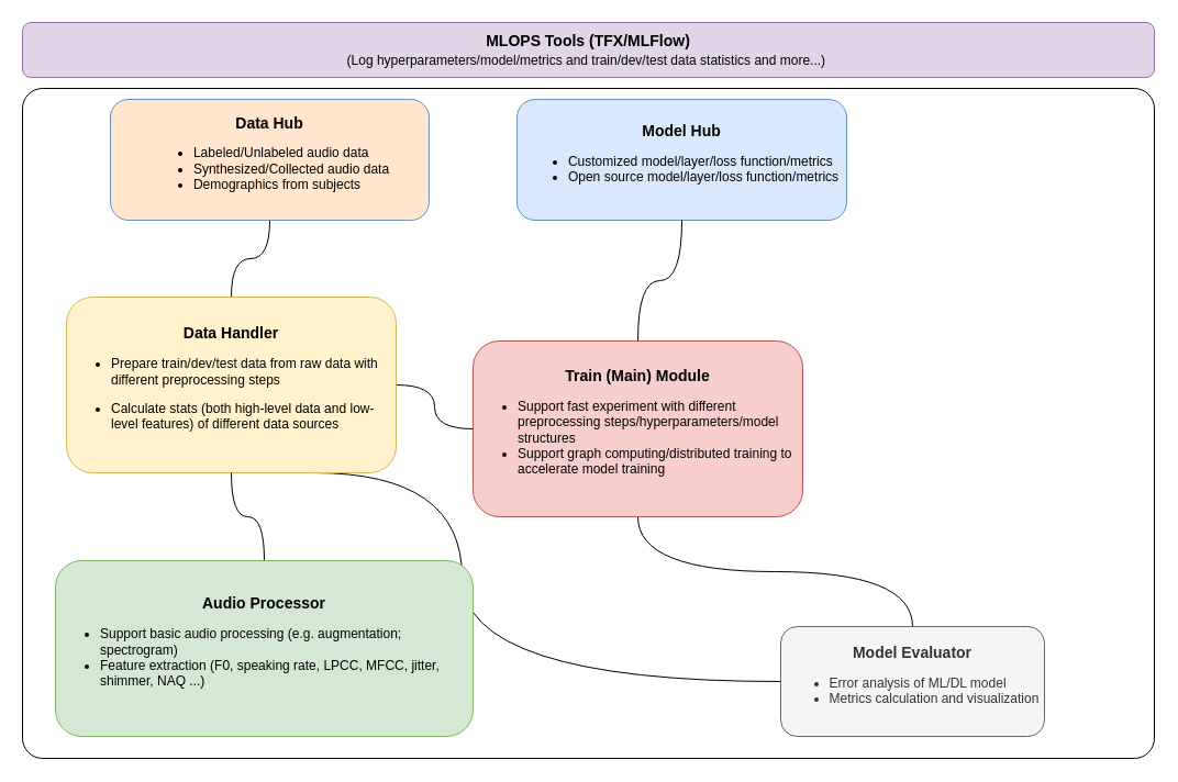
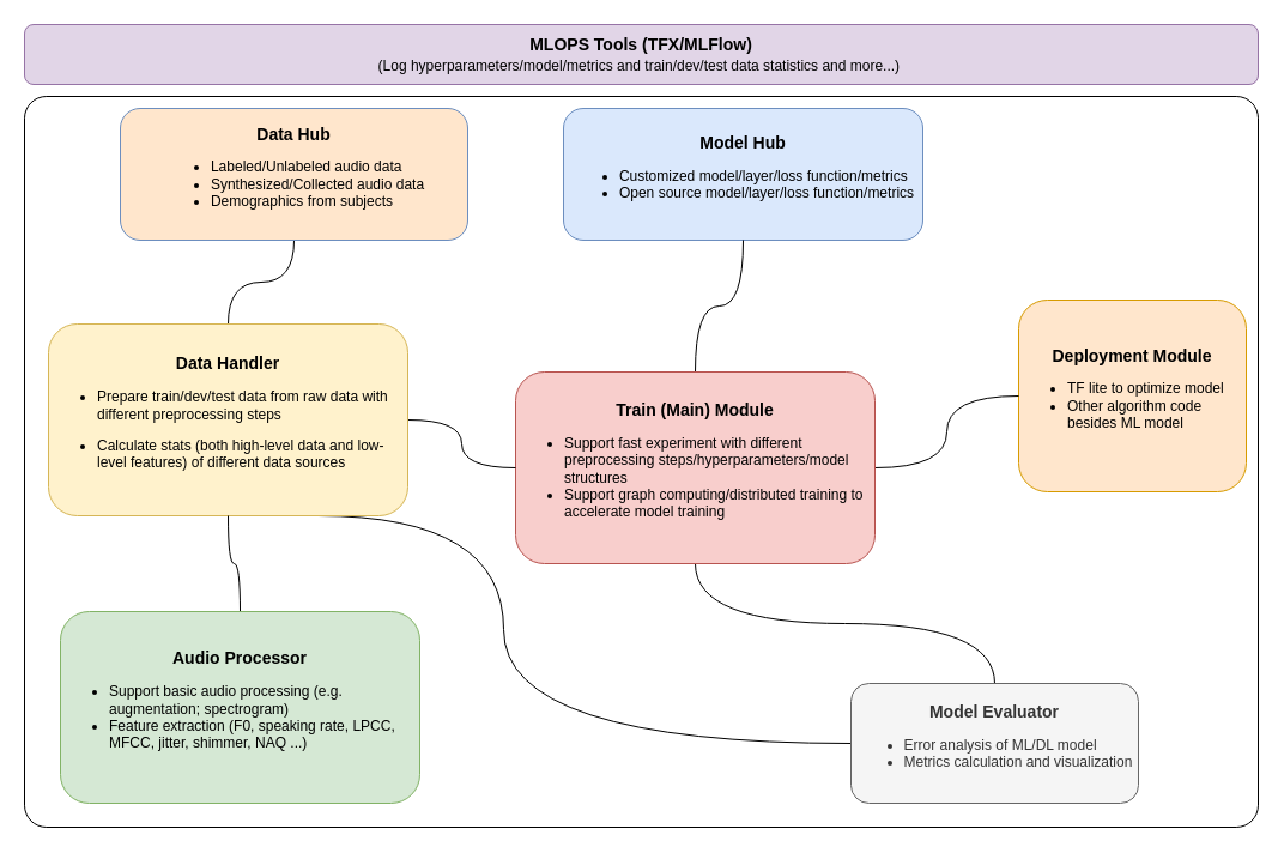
+ <mxCell id="5" value="&lt;span style=&quot;font-size: 14px&quot;&gt;&lt;b&gt;Deployment Module&lt;/b&gt;&lt;/span&gt;&lt;br&gt;&lt;ul&gt;&lt;li style=&quot;text-align: left&quot;&gt;TF lite to optimize model&amp;nbsp;&lt;/li&gt;&lt;li style=&quot;text-align: left&quot;&gt;Other algorithm code besides ML model&lt;/li&gt;&lt;/ul&gt;" style="rounded=1;whiteSpace=wrap;html=1;align=center;fillColor=#ffe6cc;strokeColor=#d79b00;" vertex="1" parent="1"><mxGeometry x="850" y="250" width="190" height="160" as="geometry" /></mxCell>
- <mxCell id="16" value="&lt;b&gt;&lt;font style=&quot;font-size: 14px&quot;&gt;Data Handler&lt;/font&gt;&lt;/b&gt;&lt;br&gt;&lt;ul&gt;&lt;li style=&quot;text-align: left&quot;&gt;Prepare train/dev/test data from raw data with different preprocessing steps&lt;/li&gt;&lt;/ul&gt;&lt;ul&gt;&lt;li style=&quot;text-align: left&quot;&gt;Calculate stats (both high-level data and low-level features) of different data sources&lt;/li&gt;&lt;/ul&gt;" style="rounded=1;whiteSpace=wrap;html=1;align=center;fillColor=#fff2cc;strokeColor=#d6b656;" vertex="1" parent="1"><mxGeometry x="60" y="270" width="300" height="160" as="geometry" /></mxCell>
+ <mxCell id="16" value="&lt;b&gt;&lt;font style=&quot;font-size: 14px&quot;&gt;Data Handler&lt;/font&gt;&lt;/b&gt;&lt;br&gt;&lt;ul&gt;&lt;li style=&quot;text-align: left&quot;&gt;Prepare train/dev/test data from raw data with different preprocessing steps&lt;/li&gt;&lt;/ul&gt;&lt;ul&gt;&lt;li style=&quot;text-align: left&quot;&gt;Calculate stats (both high-level data and low-level features) of different data sources&lt;/li&gt;&lt;/ul&gt;" style="rounded=1;whiteSpace=wrap;html=1;align=center;fillColor=#fff2cc;strokeColor=#d6b656;" vertex="1" parent="1"><mxGeometry x="40" y="270" width="300" height="160" as="geometry" /></mxCell>
+ <mxCell id="10" style="edgeStyle=orthogonalEdgeStyle;curved=1;rounded=0;orthogonalLoop=1;jettySize=auto;html=1;endArrow=none;endFill=0;" edge="1" parent="1" source="11" target="5"><mxGeometry relative="1" as="geometry" /></mxCell>
- <mxCell id="18" value="&lt;b&gt;&lt;font style=&quot;font-size: 14px&quot;&gt;Audio Processor&lt;/font&gt;&lt;/b&gt;&lt;br&gt;&lt;ul&gt;&lt;li style=&quot;text-align: left&quot;&gt;Support basic audio processing (e.g. augmentation; spectrogram)&lt;/li&gt;&lt;li style=&quot;text-align: left&quot;&gt;Feature extraction (F0, speaking rate, LPCC, MFCC, jitter, shimmer, NAQ ...)&amp;nbsp;&amp;nbsp;&lt;/li&gt;&lt;/ul&gt;" style="rounded=1;whiteSpace=wrap;html=1;align=center;fillColor=#d5e8d4;strokeColor=#82b366;" vertex="1" parent="1"><mxGeometry x="50" y="510" width="380" height="160" as="geometry" /></mxCell>
+ <mxCell id="18" value="&lt;b&gt;&lt;font style=&quot;font-size: 14px&quot;&gt;Audio Processor&lt;/font&gt;&lt;/b&gt;&lt;br&gt;&lt;ul&gt;&lt;li style=&quot;text-align: left&quot;&gt;Support basic audio processing (e.g. augmentation; spectrogram)&lt;/li&gt;&lt;li style=&quot;text-align: left&quot;&gt;Feature extraction (F0, speaking rate, LPCC, MFCC, jitter, shimmer, NAQ ...)&amp;nbsp;&amp;nbsp;&lt;/li&gt;&lt;/ul&gt;" style="rounded=1;whiteSpace=wrap;html=1;align=center;fillColor=#d5e8d4;strokeColor=#82b366;" vertex="1" parent="1"><mxGeometry x="50" y="510" width="300" height="160" as="geometry" /></mxCell>
